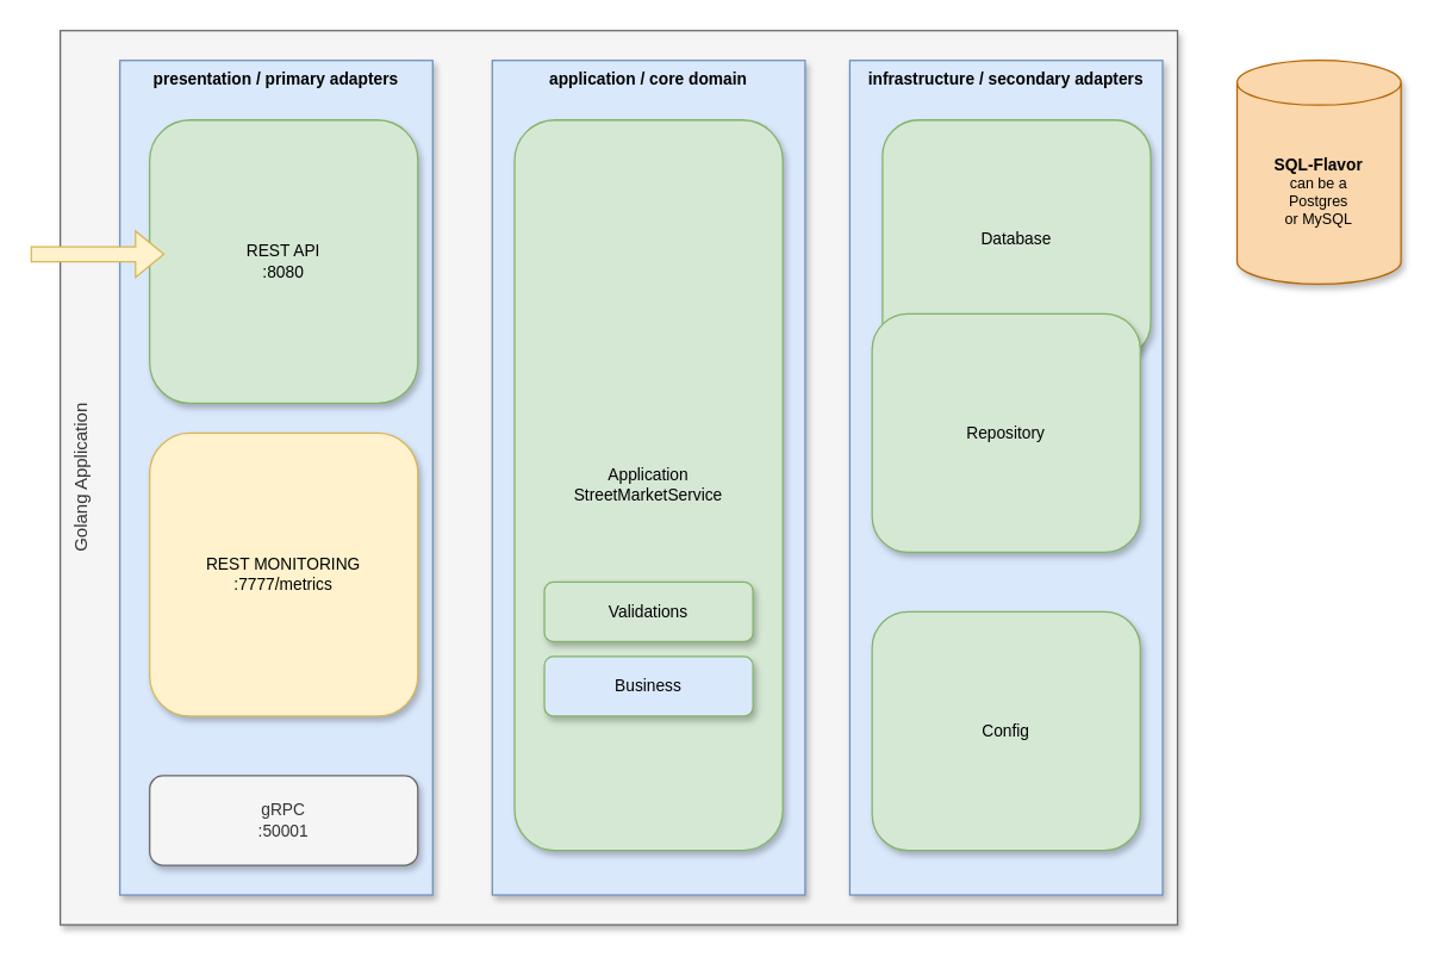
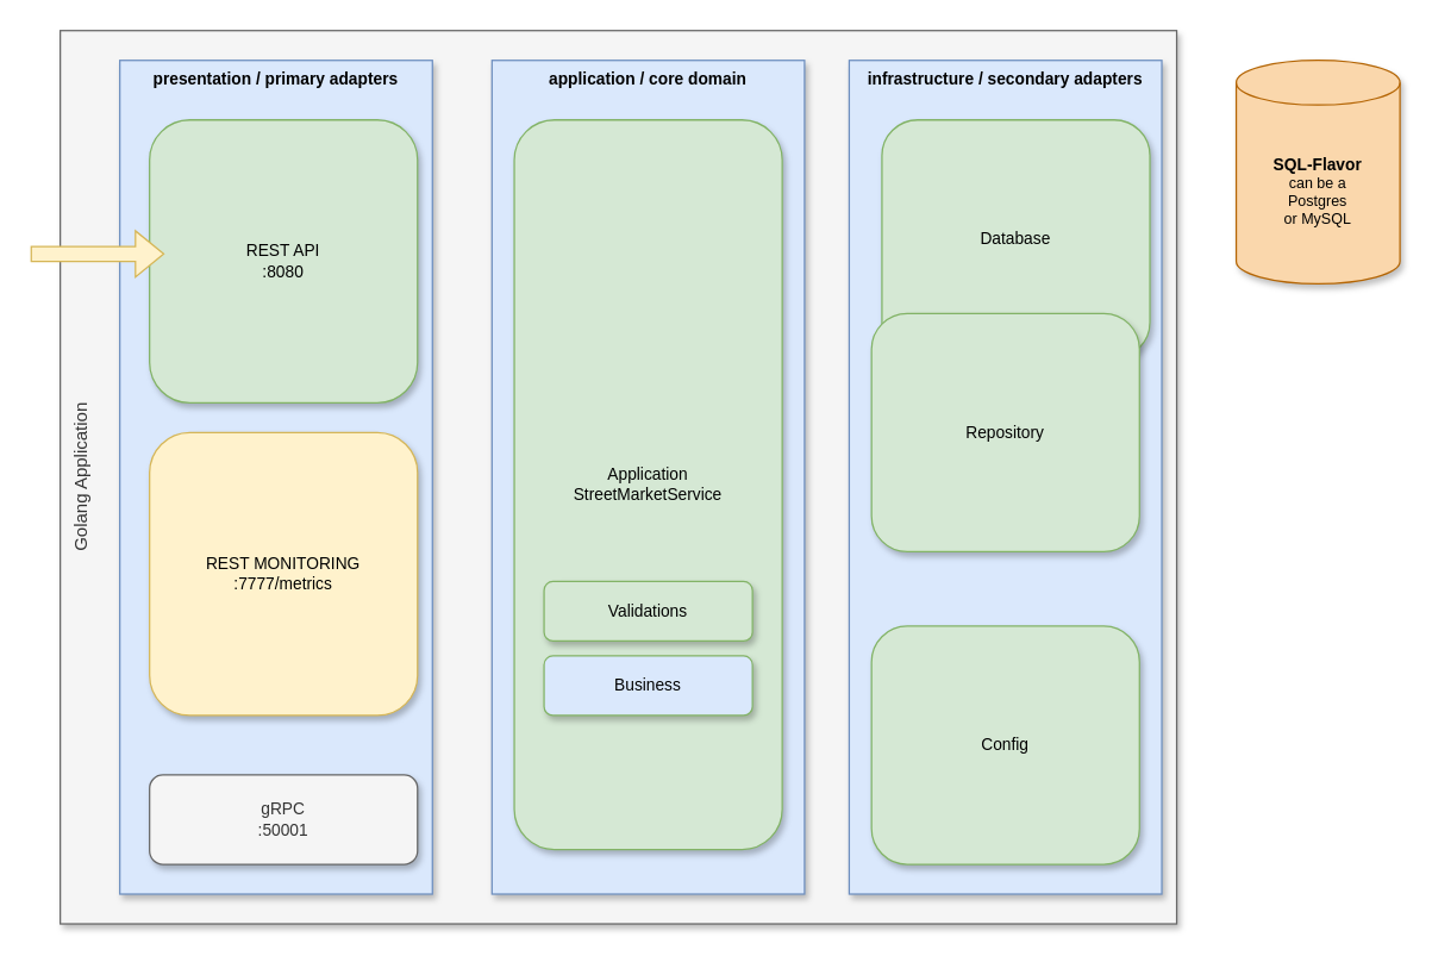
- <mxCell id="14" value="Config" style="rounded=1;whiteSpace=wrap;html=1;shadow=1;glass=0;fontFamily=Helvetica;fontSize=11;fillColor=#d5e8d4;strokeColor=#82b366;" vertex="1" parent="1"><mxGeometry x="585" y="410" width="180" height="160" as="geometry" /></mxCell>
+ <mxCell id="14" value="Config" style="rounded=1;whiteSpace=wrap;html=1;shadow=1;glass=0;fontFamily=Helvetica;fontSize=11;fillColor=#d5e8d4;strokeColor=#82b366;" vertex="1" parent="1"><mxGeometry x="585" y="420" width="180" height="160" as="geometry" /></mxCell>
